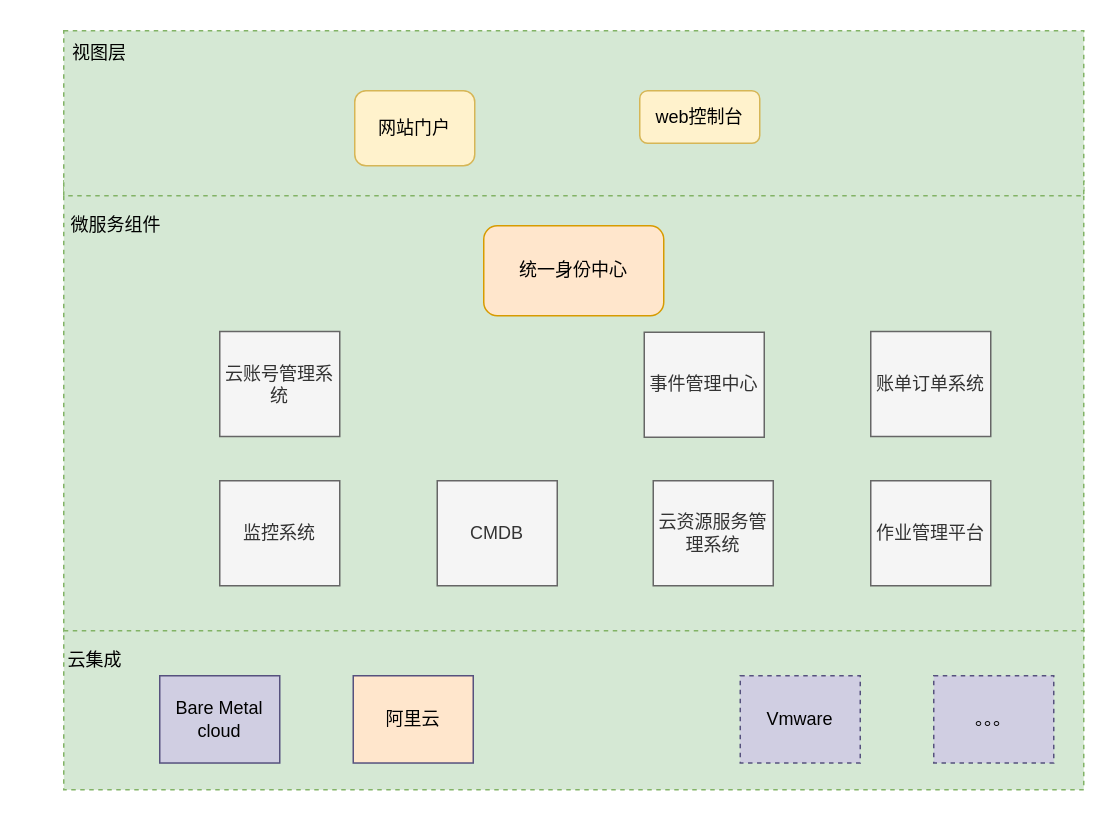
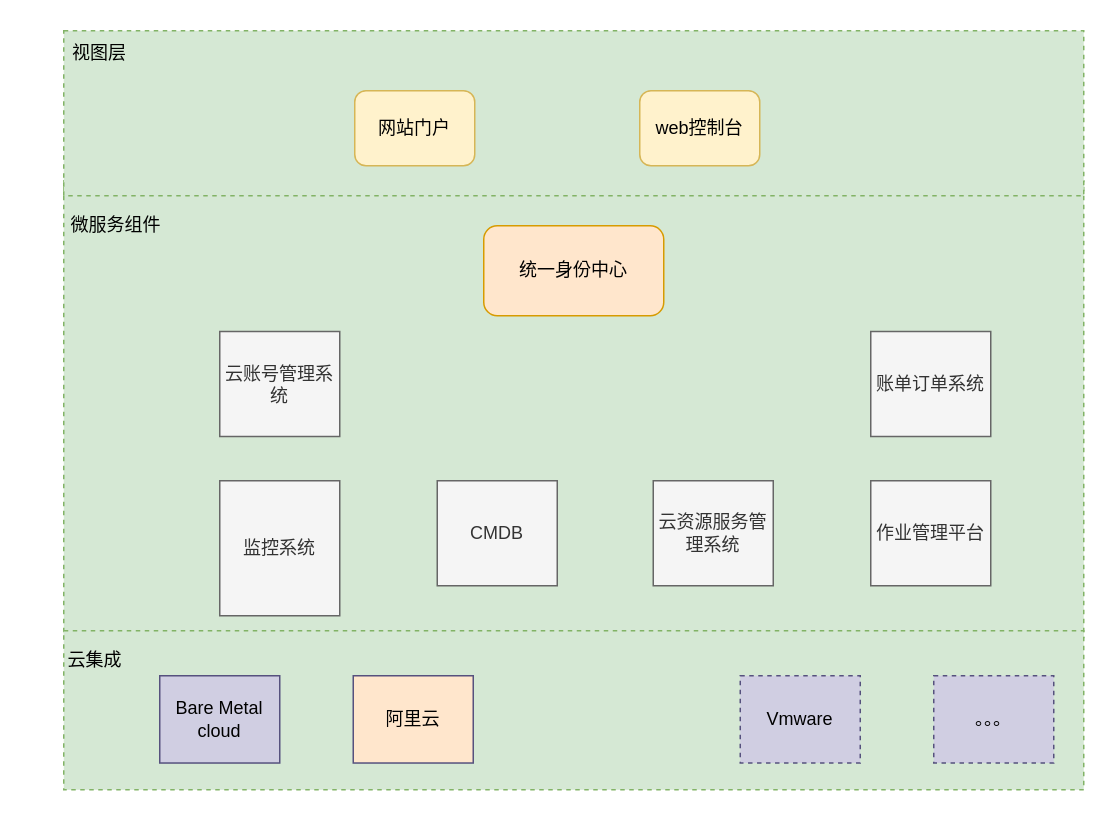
- <mxCell id="19" value="web控制台" style="rounded=1;whiteSpace=wrap;html=1;fillColor=#fff2cc;strokeColor=#d6b656;" vertex="1" parent="1"><mxGeometry x="426" y="60" width="80" height="35" as="geometry" /></mxCell>
+ <mxCell id="19" value="web控制台" style="rounded=1;whiteSpace=wrap;html=1;fillColor=#fff2cc;strokeColor=#d6b656;" vertex="1" parent="1"><mxGeometry x="426" y="60" width="80" height="50" as="geometry" /></mxCell>
- <mxCell id="22" value="事件管理中心" style="rounded=0;whiteSpace=wrap;html=1;fillColor=#f5f5f5;strokeColor=#666666;fontColor=#333333;" vertex="1" parent="20"><mxGeometry x="283" y="0.5" width="80" height="70" as="geometry" /></mxCell>
- <mxCell id="9" value="监控系统" style="rounded=0;whiteSpace=wrap;html=1;fillColor=#f5f5f5;strokeColor=#666666;fontColor=#333333;" vertex="1" parent="1"><mxGeometry x="146" y="320" width="80" height="70" as="geometry" /></mxCell>
+ <mxCell id="9" value="监控系统" style="rounded=0;whiteSpace=wrap;html=1;fillColor=#f5f5f5;strokeColor=#666666;fontColor=#333333;" vertex="1" parent="1"><mxGeometry x="146" y="320" width="80" height="90" as="geometry" /></mxCell>
